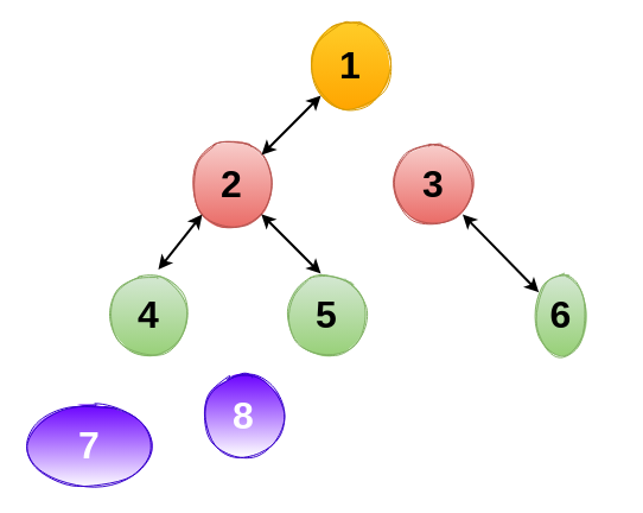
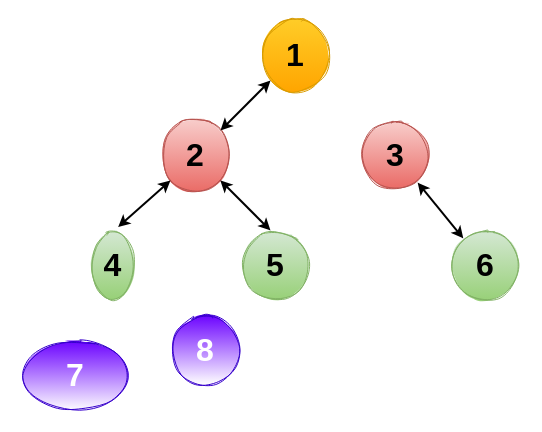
- <mxCell id="4" value="&lt;span style=&quot;font-size: 32px;&quot;&gt;&lt;b&gt;3&lt;/b&gt;&lt;/span&gt;" style="ellipse;whiteSpace=wrap;html=1;aspect=fixed;fillColor=#f8cecc;strokeColor=#b85450;sketch=1;fillStyle=auto;gradientColor=#ea6b66;" vertex="1" parent="1"><mxGeometry x="330" y="120" width="70" height="70" as="geometry" /></mxCell>
+ <mxCell id="4" value="&lt;span style=&quot;font-size: 32px;&quot;&gt;&lt;b&gt;3&lt;/b&gt;&lt;/span&gt;" style="ellipse;whiteSpace=wrap;html=1;aspect=fixed;fillColor=#f8cecc;strokeColor=#b85450;sketch=1;fillStyle=auto;gradientColor=#ea6b66;" vertex="1" parent="1"><mxGeometry x="360" y="120" width="70" height="70" as="geometry" /></mxCell>
- <mxCell id="5" value="&lt;span style=&quot;font-size: 32px;&quot;&gt;&lt;b&gt;4&lt;/b&gt;&lt;/span&gt;" style="ellipse;whiteSpace=wrap;html=1;aspect=fixed;fillColor=#d5e8d4;strokeColor=#82b366;sketch=1;fillStyle=auto;gradientColor=#97d077;" vertex="1" parent="1"><mxGeometry x="90" y="230" width="70" height="70" as="geometry" /></mxCell>
+ <mxCell id="5" value="&lt;span style=&quot;font-size: 32px;&quot;&gt;&lt;b&gt;4&lt;/b&gt;&lt;/span&gt;" style="ellipse;whiteSpace=wrap;html=1;aspect=fixed;fillColor=#d5e8d4;strokeColor=#82b366;sketch=1;fillStyle=auto;gradientColor=#97d077;" vertex="1" parent="1"><mxGeometry x="90" y="230" width="45" height="70" as="geometry" /></mxCell>
- <mxCell id="8" value="&lt;span style=&quot;font-size: 32px;&quot;&gt;&lt;b&gt;6&lt;/b&gt;&lt;/span&gt;" style="ellipse;whiteSpace=wrap;html=1;aspect=fixed;fillColor=#d5e8d4;strokeColor=#82b366;sketch=1;fillStyle=auto;gradientColor=#97d077;" vertex="1" parent="1"><mxGeometry x="450" y="230" width="45" height="70" as="geometry" /></mxCell>
+ <mxCell id="8" value="&lt;span style=&quot;font-size: 32px;&quot;&gt;&lt;b&gt;6&lt;/b&gt;&lt;/span&gt;" style="ellipse;whiteSpace=wrap;html=1;aspect=fixed;fillColor=#d5e8d4;strokeColor=#82b366;sketch=1;fillStyle=auto;gradientColor=#97d077;" vertex="1" parent="1"><mxGeometry x="450" y="230" width="70" height="70" as="geometry" /></mxCell>
